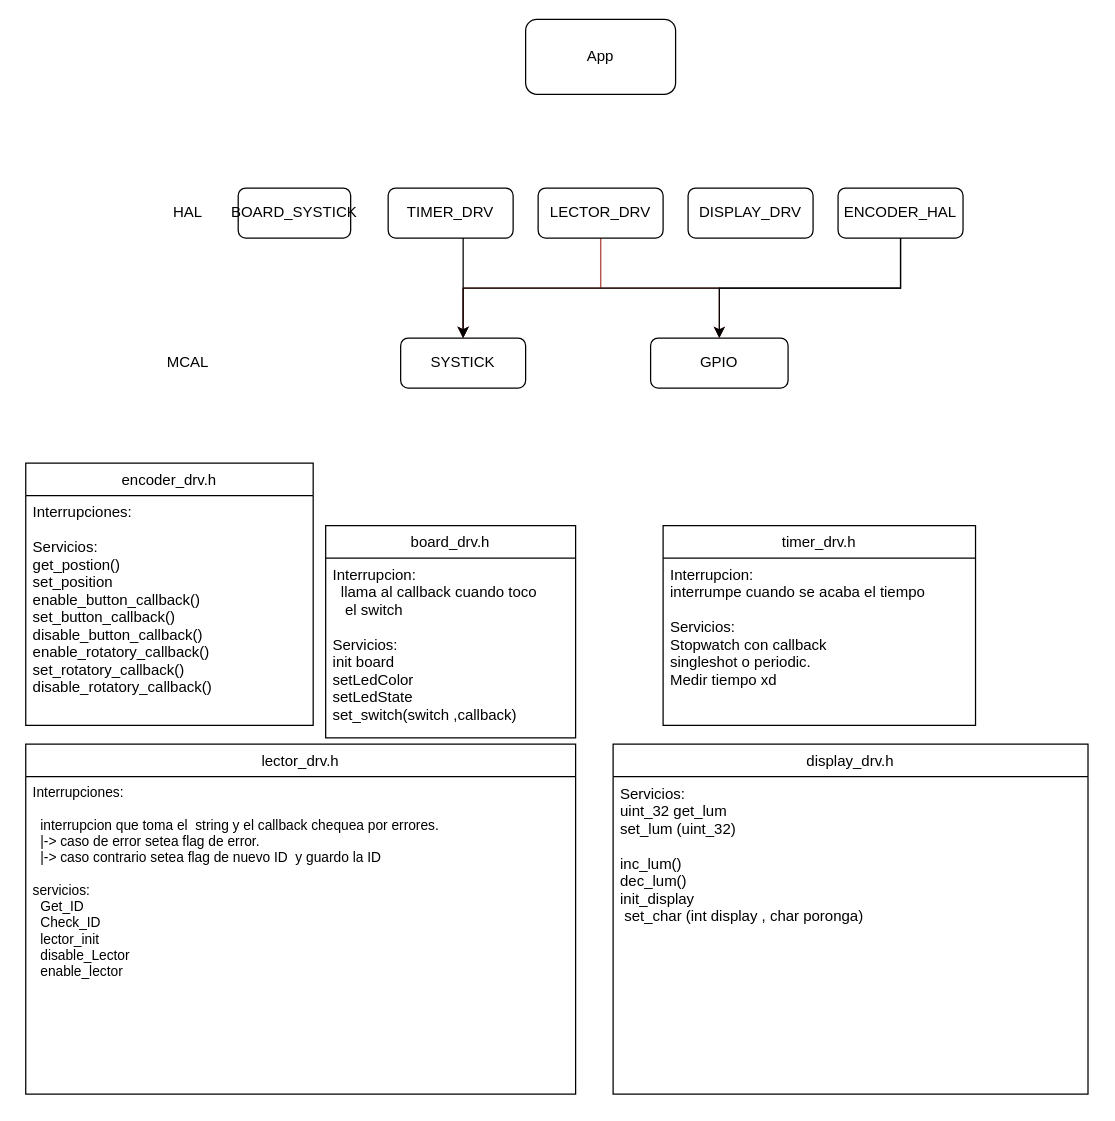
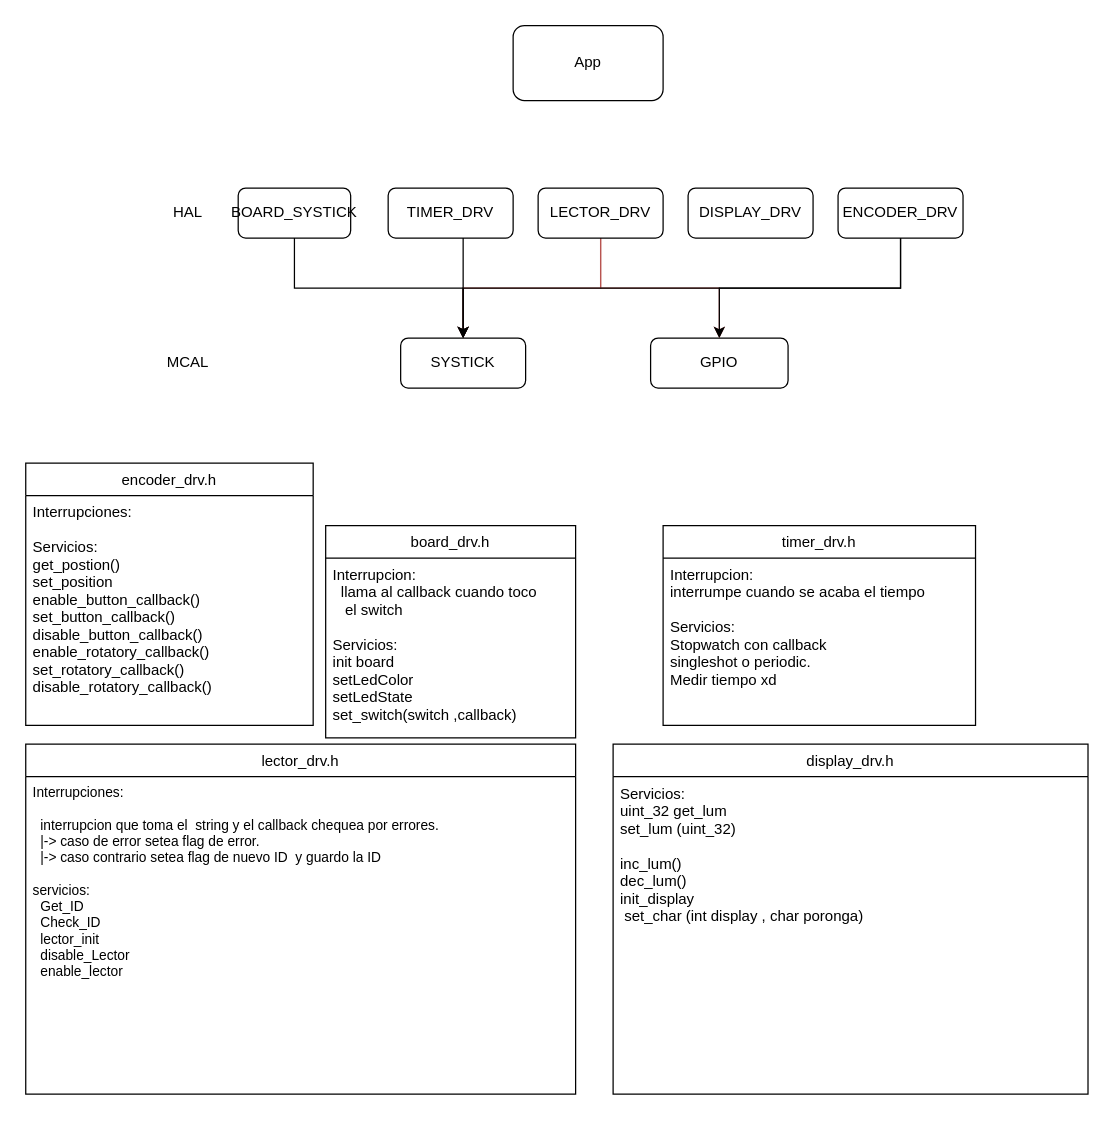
- <mxCell id="2" value="App" style="rounded=1;whiteSpace=wrap;html=1;" vertex="1" parent="1"><mxGeometry x="420" y="15" width="120" height="60" as="geometry" /></mxCell>
+ <mxCell id="2" value="App" style="rounded=1;whiteSpace=wrap;html=1;" vertex="1" parent="1"><mxGeometry x="410" y="20" width="120" height="60" as="geometry" /></mxCell>
- <mxCell id="13" value="ENCODER_HAL" style="rounded=1;whiteSpace=wrap;html=1;" vertex="1" parent="1"><mxGeometry x="670" y="150" width="100" height="40" as="geometry" /></mxCell>
+ <mxCell id="13" value="ENCODER_DRV" style="rounded=1;whiteSpace=wrap;html=1;" vertex="1" parent="1"><mxGeometry x="670" y="150" width="100" height="40" as="geometry" /></mxCell>
+ <mxCell id="14" style="edgeStyle=orthogonalEdgeStyle;rounded=0;orthogonalLoop=1;jettySize=auto;html=1;entryX=0.5;entryY=0;entryDx=0;entryDy=0;" edge="1" parent="1" source="15" target="10"><mxGeometry relative="1" as="geometry"><Array as="points"><mxPoint x="235" y="230" /><mxPoint x="370" y="230" /></Array></mxGeometry></mxCell>
